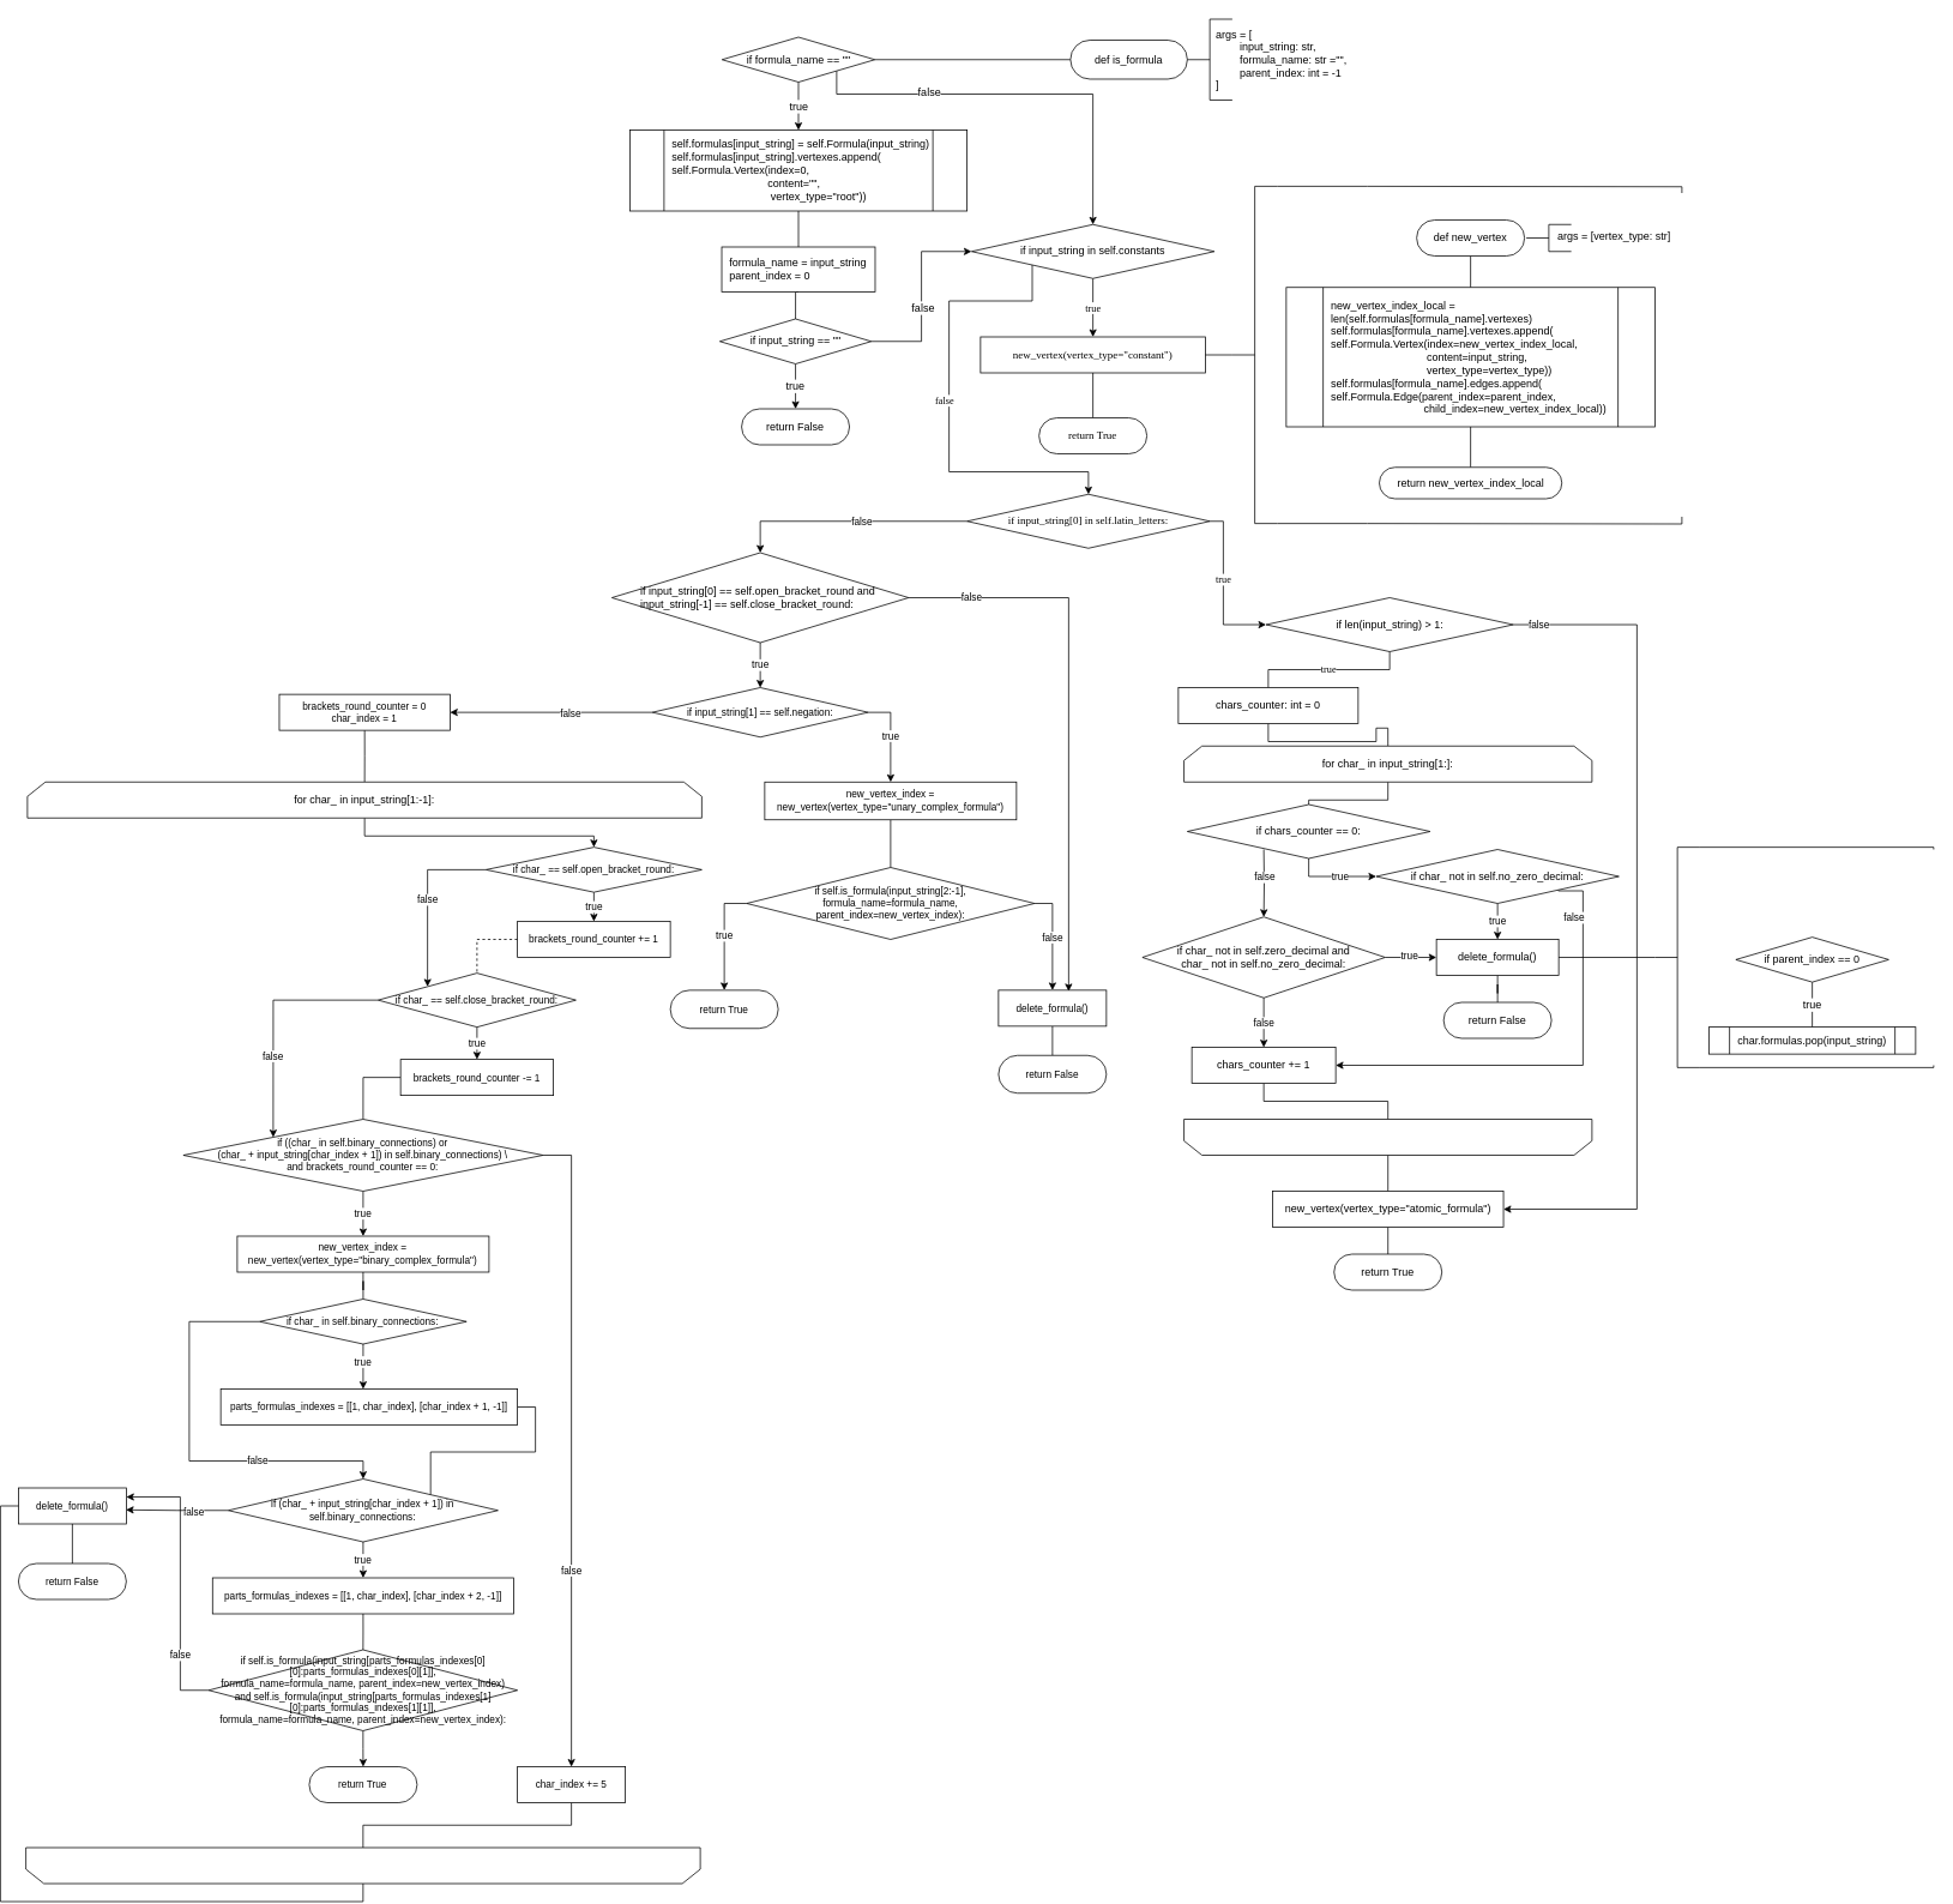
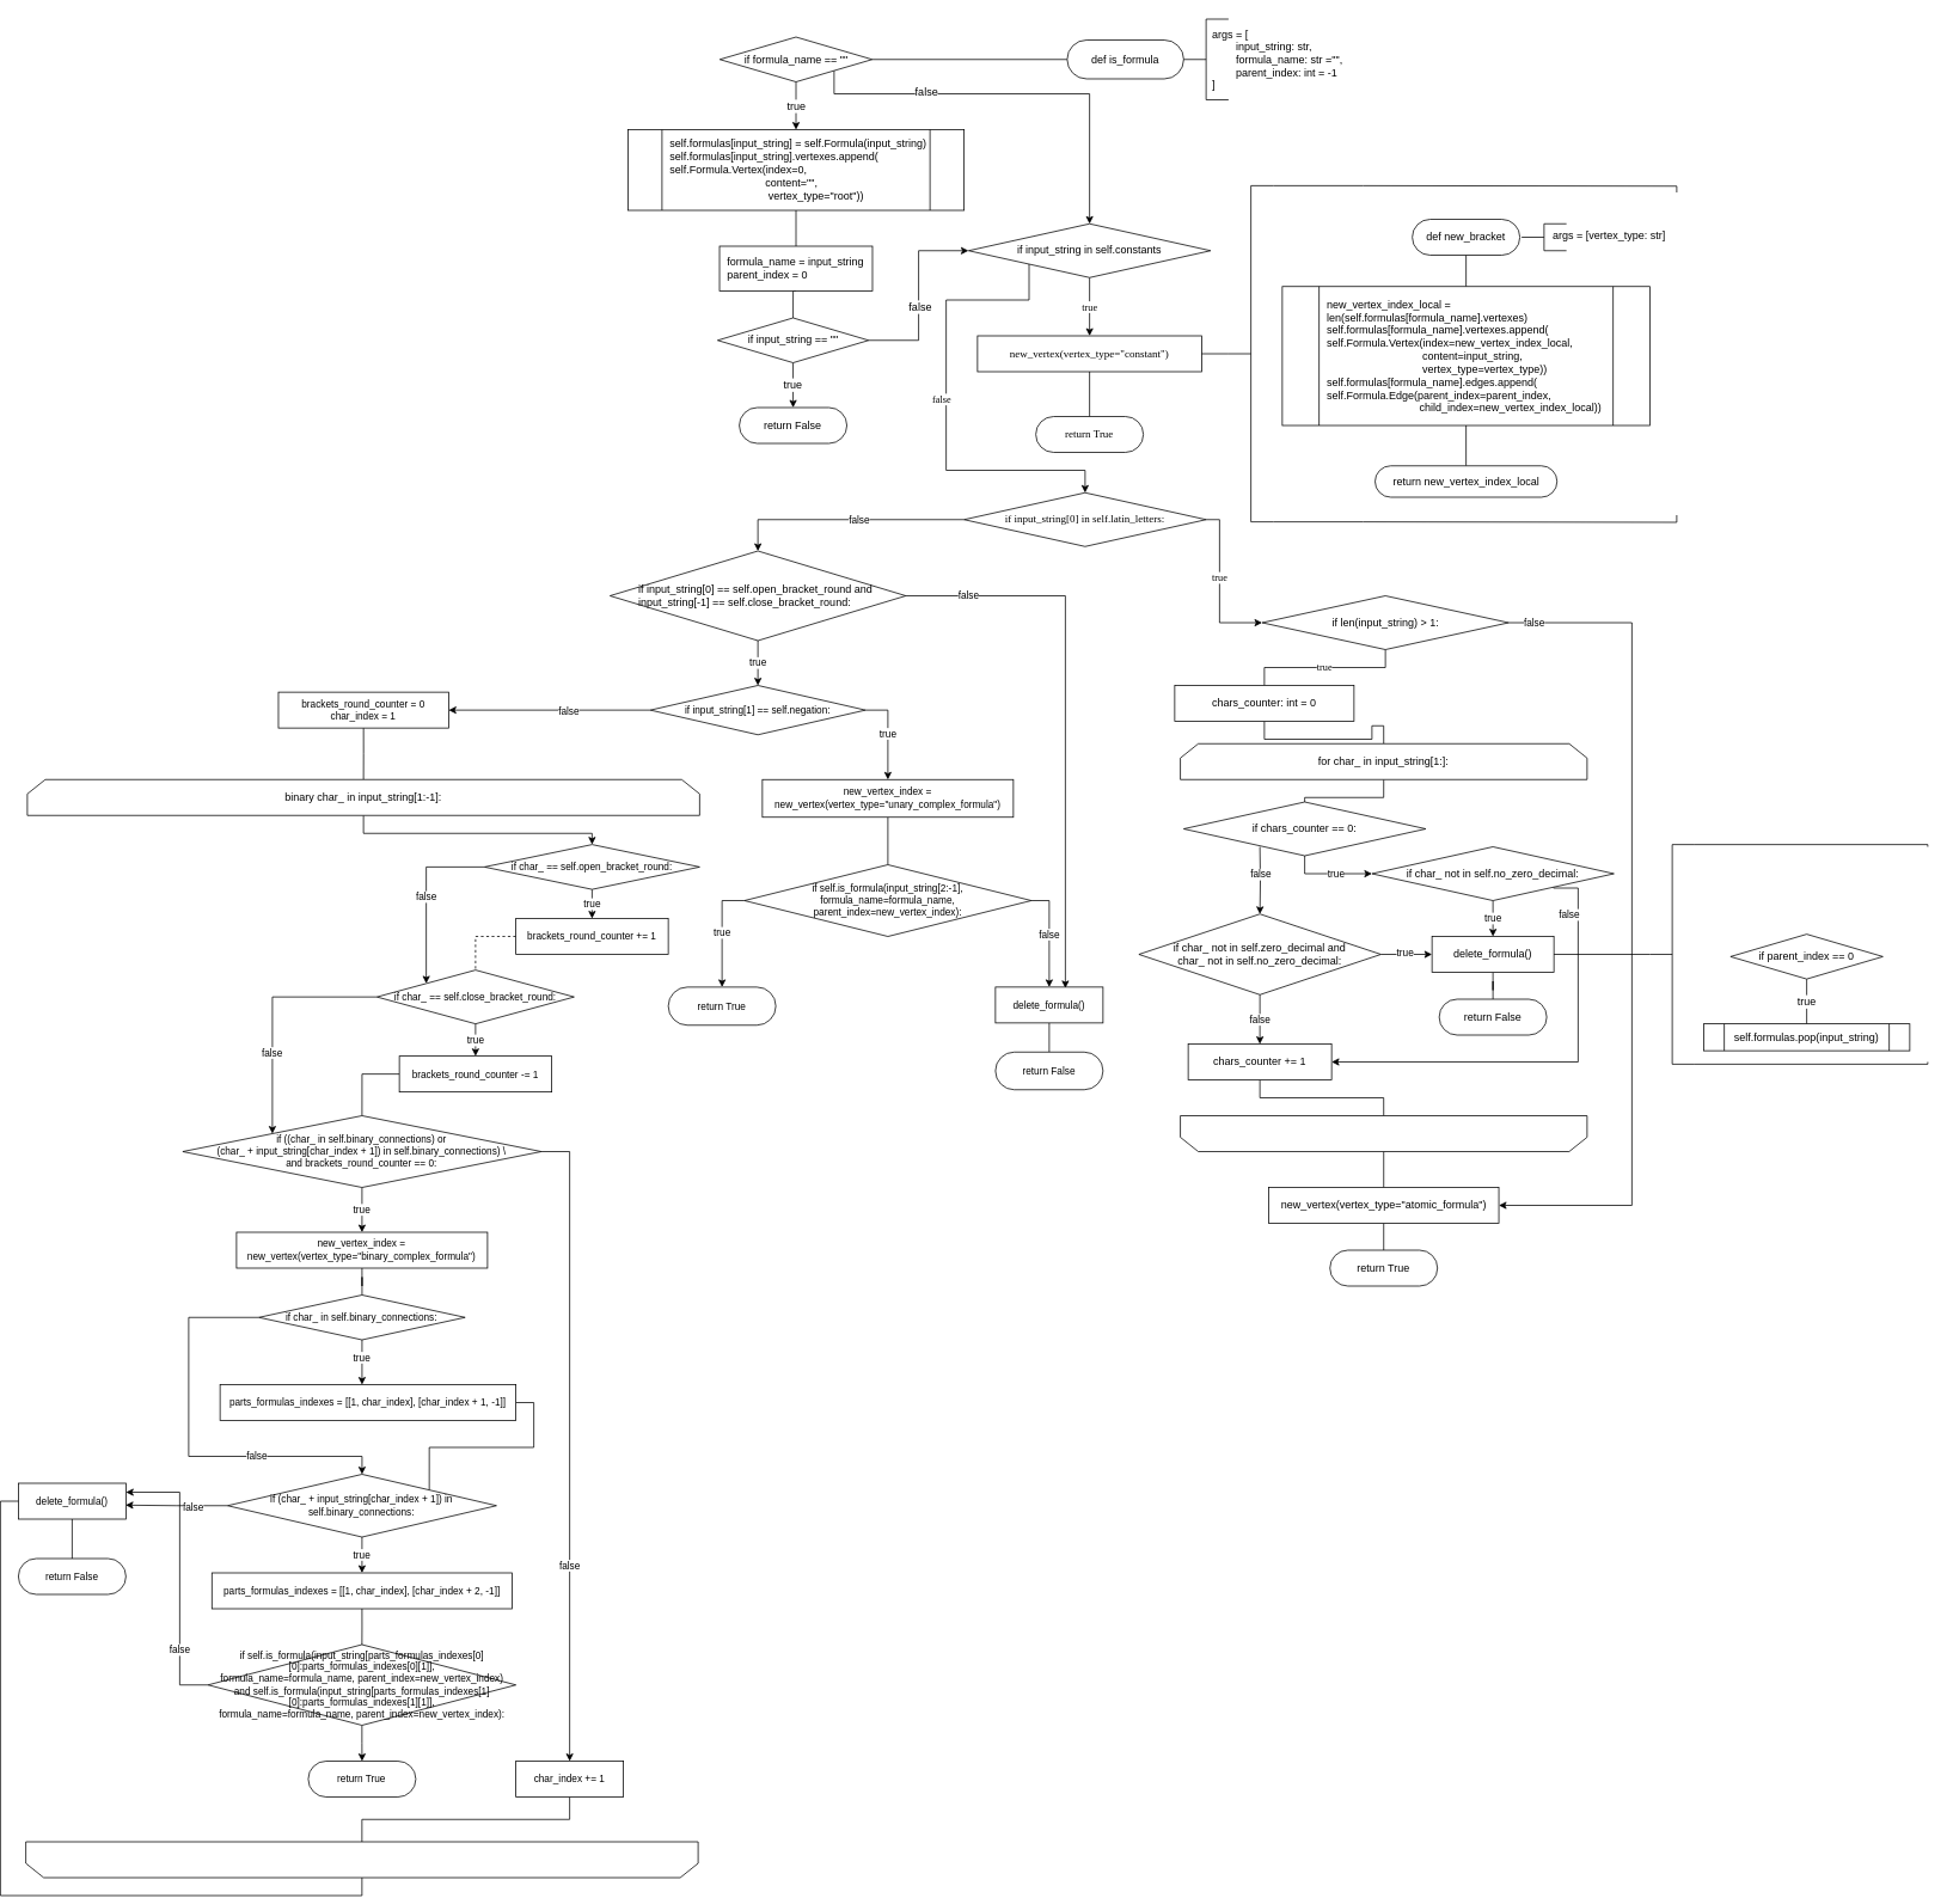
- <mxCell id="23" value="&lt;pre style=&quot;&quot;&gt;&lt;font style=&quot;&quot; face=&quot;Helvetica&quot;&gt;def new_vertex&lt;/font&gt;&lt;/pre&gt;" style="rounded=1;whiteSpace=wrap;html=1;shadow=0;glass=0;labelBackgroundColor=none;sketch=0;strokeWidth=1;fontFamily=Helvetica;fontSize=12;fontColor=#000000;arcSize=50;" parent="1" vertex="1"><mxGeometry x="1575" y="244" width="120" height="40" as="geometry" /></mxCell>
+ <mxCell id="23" value="&lt;pre style=&quot;&quot;&gt;&lt;font style=&quot;&quot; face=&quot;Helvetica&quot;&gt;def new_bracket&lt;/font&gt;&lt;/pre&gt;" style="rounded=1;whiteSpace=wrap;html=1;shadow=0;glass=0;labelBackgroundColor=none;sketch=0;strokeWidth=1;fontFamily=Helvetica;fontSize=12;fontColor=#000000;arcSize=50;" parent="1" vertex="1"><mxGeometry x="1575" y="244" width="120" height="40" as="geometry" /></mxCell>
- <mxCell id="97" value="&lt;div style=&quot;&quot;&gt;&lt;span style=&quot;&quot;&gt;for &lt;/span&gt;char_ &lt;span style=&quot;&quot;&gt;in &lt;/span&gt;input_string[&lt;span style=&quot;&quot;&gt;1&lt;/span&gt;:-&lt;span style=&quot;&quot;&gt;1&lt;/span&gt;]:&lt;/div&gt;" style="shape=loopLimit;whiteSpace=wrap;html=1;rounded=0;shadow=0;labelBackgroundColor=none;sketch=0;strokeWidth=1;fontFamily=Helvetica;fontColor=default;" vertex="1" parent="1"><mxGeometry x="30" y="869" width="750" height="40" as="geometry" /></mxCell>
+ <mxCell id="97" value="&lt;div style=&quot;&quot;&gt;&lt;span style=&quot;&quot;&gt;binary &lt;/span&gt;char_ &lt;span style=&quot;&quot;&gt;in &lt;/span&gt;input_string[&lt;span style=&quot;&quot;&gt;1&lt;/span&gt;:-&lt;span style=&quot;&quot;&gt;1&lt;/span&gt;]:&lt;/div&gt;" style="shape=loopLimit;whiteSpace=wrap;html=1;rounded=0;shadow=0;labelBackgroundColor=none;sketch=0;strokeWidth=1;fontFamily=Helvetica;fontColor=default;" vertex="1" parent="1"><mxGeometry x="30" y="869" width="750" height="40" as="geometry" /></mxCell>
- <mxCell id="21" value="&lt;pre style=&quot;&quot;&gt;&lt;font style=&quot;&quot; face=&quot;Helvetica&quot;&gt;char.formulas.pop(input_string)&lt;/font&gt;&lt;/pre&gt;" style="shape=process;whiteSpace=wrap;html=1;backgroundOutline=1;rounded=0;shadow=0;glass=0;labelBackgroundColor=none;sketch=0;strokeWidth=1;fontFamily=Helvetica;fontSize=12;fontColor=#000000;" parent="1" vertex="1"><mxGeometry x="1900" y="1141.5" width="230" height="30" as="geometry" /></mxCell>
+ <mxCell id="21" value="&lt;pre style=&quot;&quot;&gt;&lt;font style=&quot;&quot; face=&quot;Helvetica&quot;&gt;self.formulas.pop(input_string)&lt;/font&gt;&lt;/pre&gt;" style="shape=process;whiteSpace=wrap;html=1;backgroundOutline=1;rounded=0;shadow=0;glass=0;labelBackgroundColor=none;sketch=0;strokeWidth=1;fontFamily=Helvetica;fontSize=12;fontColor=#000000;" parent="1" vertex="1"><mxGeometry x="1900" y="1141.5" width="230" height="30" as="geometry" /></mxCell>
- <mxCell id="132" value="&lt;div style=&quot;&quot;&gt;char_index += &lt;span style=&quot;&quot;&gt;5&lt;/span&gt;&lt;/div&gt;" style="rounded=0;whiteSpace=wrap;html=1;shadow=0;labelBackgroundColor=none;sketch=0;strokeWidth=1;fontFamily=Helvetica;fontSize=11;fontColor=default;gradientColor=none;" vertex="1" parent="1"><mxGeometry x="575" y="1964" width="120" height="40" as="geometry" /></mxCell>
+ <mxCell id="132" value="&lt;div style=&quot;&quot;&gt;char_index += &lt;span style=&quot;&quot;&gt;1&lt;/span&gt;&lt;/div&gt;" style="rounded=0;whiteSpace=wrap;html=1;shadow=0;labelBackgroundColor=none;sketch=0;strokeWidth=1;fontFamily=Helvetica;fontSize=11;fontColor=default;gradientColor=none;" vertex="1" parent="1"><mxGeometry x="575" y="1964" width="120" height="40" as="geometry" /></mxCell>
